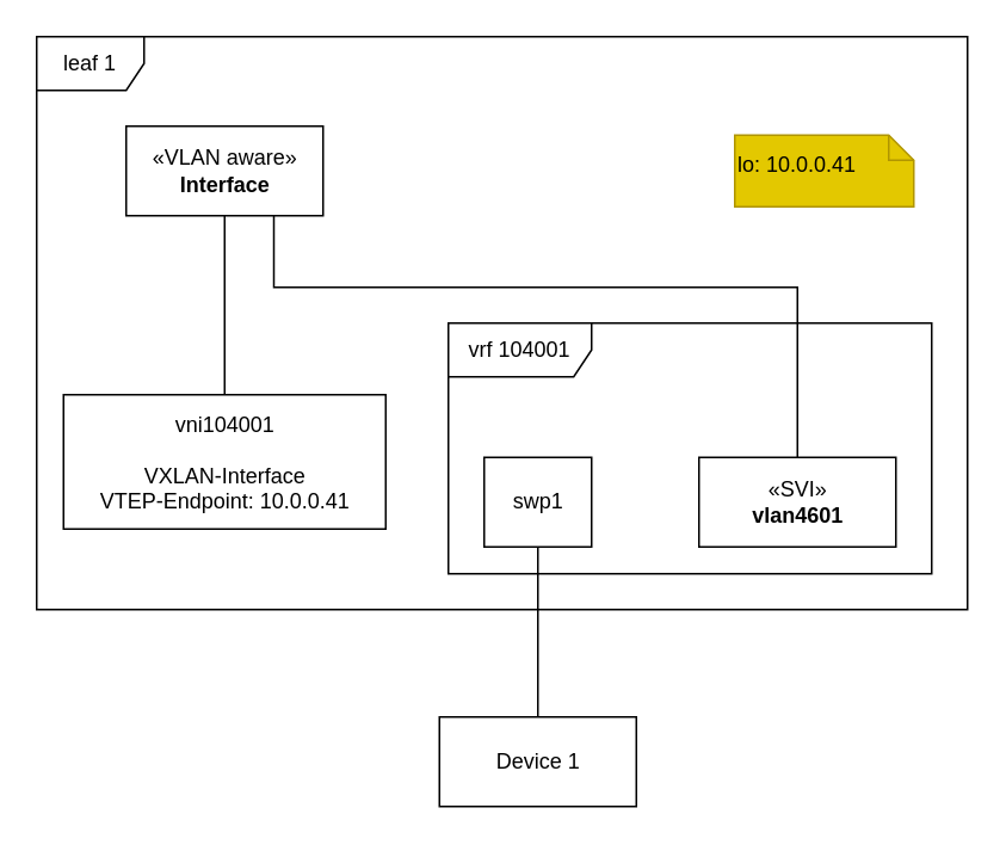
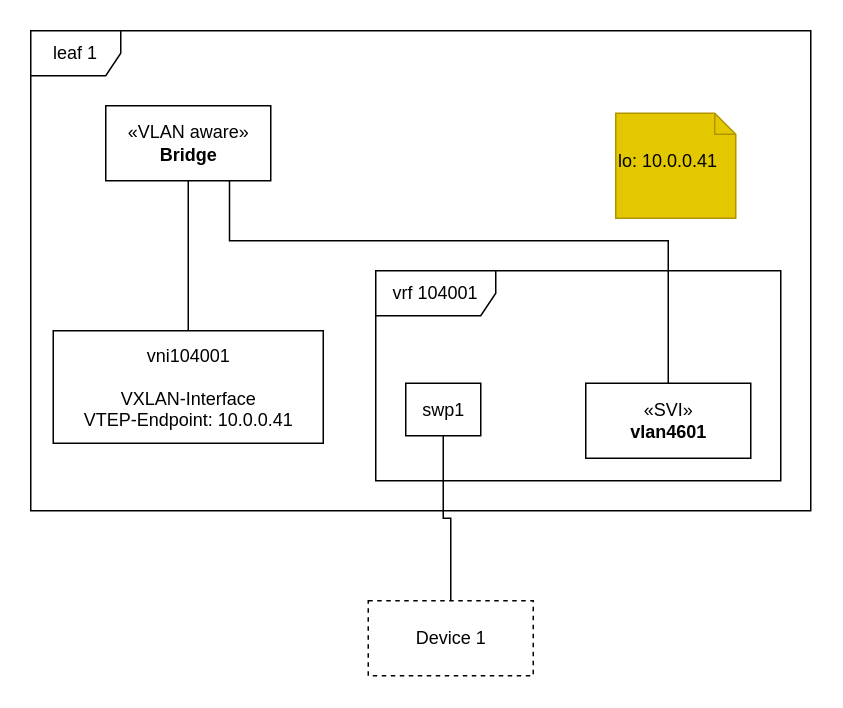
- <mxCell id="5" value="«VLAN aware»&lt;br&gt;&lt;b&gt;Interface&lt;/b&gt;" style="html=1;fontColor=#000000;" parent="1" vertex="1"><mxGeometry x="70" y="70" width="110" height="50" as="geometry" /></mxCell>
+ <mxCell id="5" value="«VLAN aware»&lt;br&gt;&lt;b&gt;Bridge&lt;/b&gt;" style="html=1;fontColor=#000000;" parent="1" vertex="1"><mxGeometry x="70" y="70" width="110" height="50" as="geometry" /></mxCell>
- <mxCell id="6" value="lo: 10.0.0.41" style="shape=note;whiteSpace=wrap;html=1;size=14;verticalAlign=middle;align=left;spacingTop=-6;fillColor=#e3c800;strokeColor=#B09500;fontColor=#000000;" parent="1" vertex="1"><mxGeometry x="410" y="75" width="100" height="40" as="geometry" /></mxCell>
+ <mxCell id="6" value="lo: 10.0.0.41" style="shape=note;whiteSpace=wrap;html=1;size=14;verticalAlign=middle;align=left;spacingTop=-6;fillColor=#e3c800;strokeColor=#B09500;fontColor=#000000;" parent="1" vertex="1"><mxGeometry x="410" y="75" width="80" height="70" as="geometry" /></mxCell>
- <mxCell id="10" value="swp1" style="html=1;fontColor=#000000;align=center;" parent="1" vertex="1"><mxGeometry x="270" y="255" width="60" height="50" as="geometry" /></mxCell>
+ <mxCell id="10" value="swp1" style="html=1;fontColor=#000000;align=center;" parent="1" vertex="1"><mxGeometry x="270" y="255" width="50" height="35" as="geometry" /></mxCell>
- <mxCell id="12" value="Device 1" style="html=1;fontColor=#000000;align=center;" parent="1" vertex="1"><mxGeometry x="245" y="400" width="110" height="50" as="geometry" /></mxCell>
+ <mxCell id="12" value="Device 1" style="html=1;fontColor=#000000;align=center;dashed=1;" parent="1" vertex="1"><mxGeometry x="245" y="400" width="110" height="50" as="geometry" /></mxCell>
